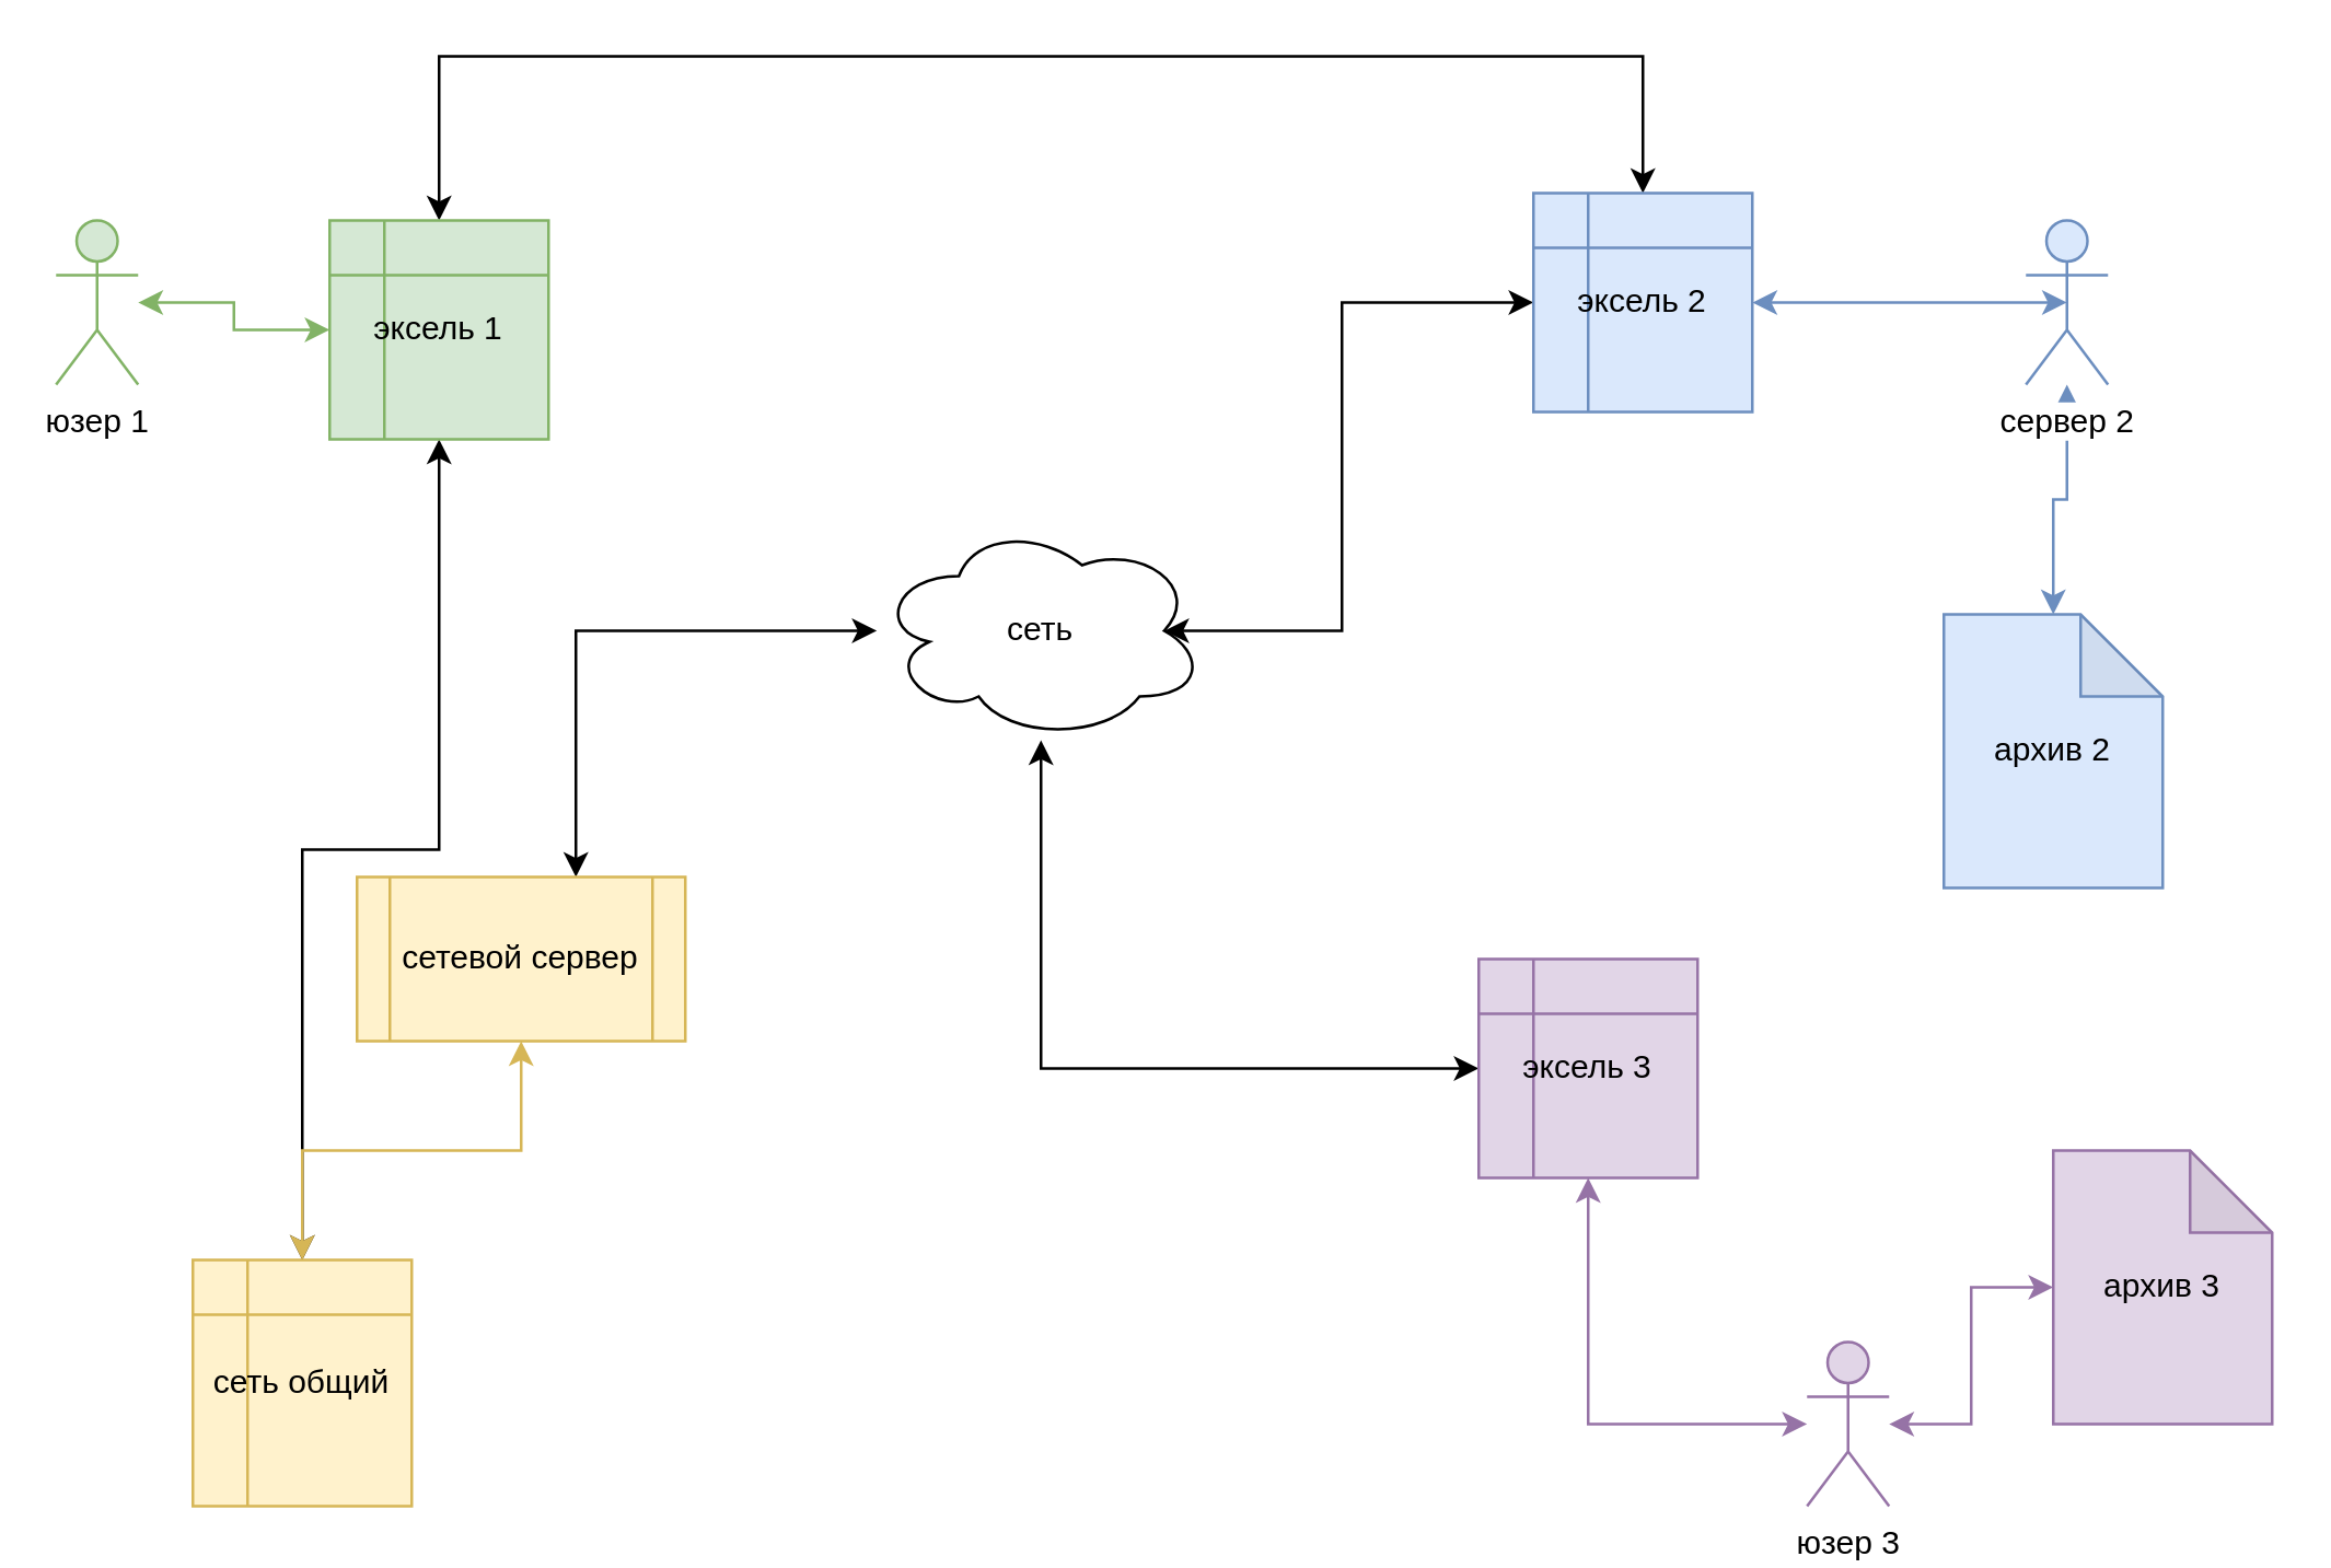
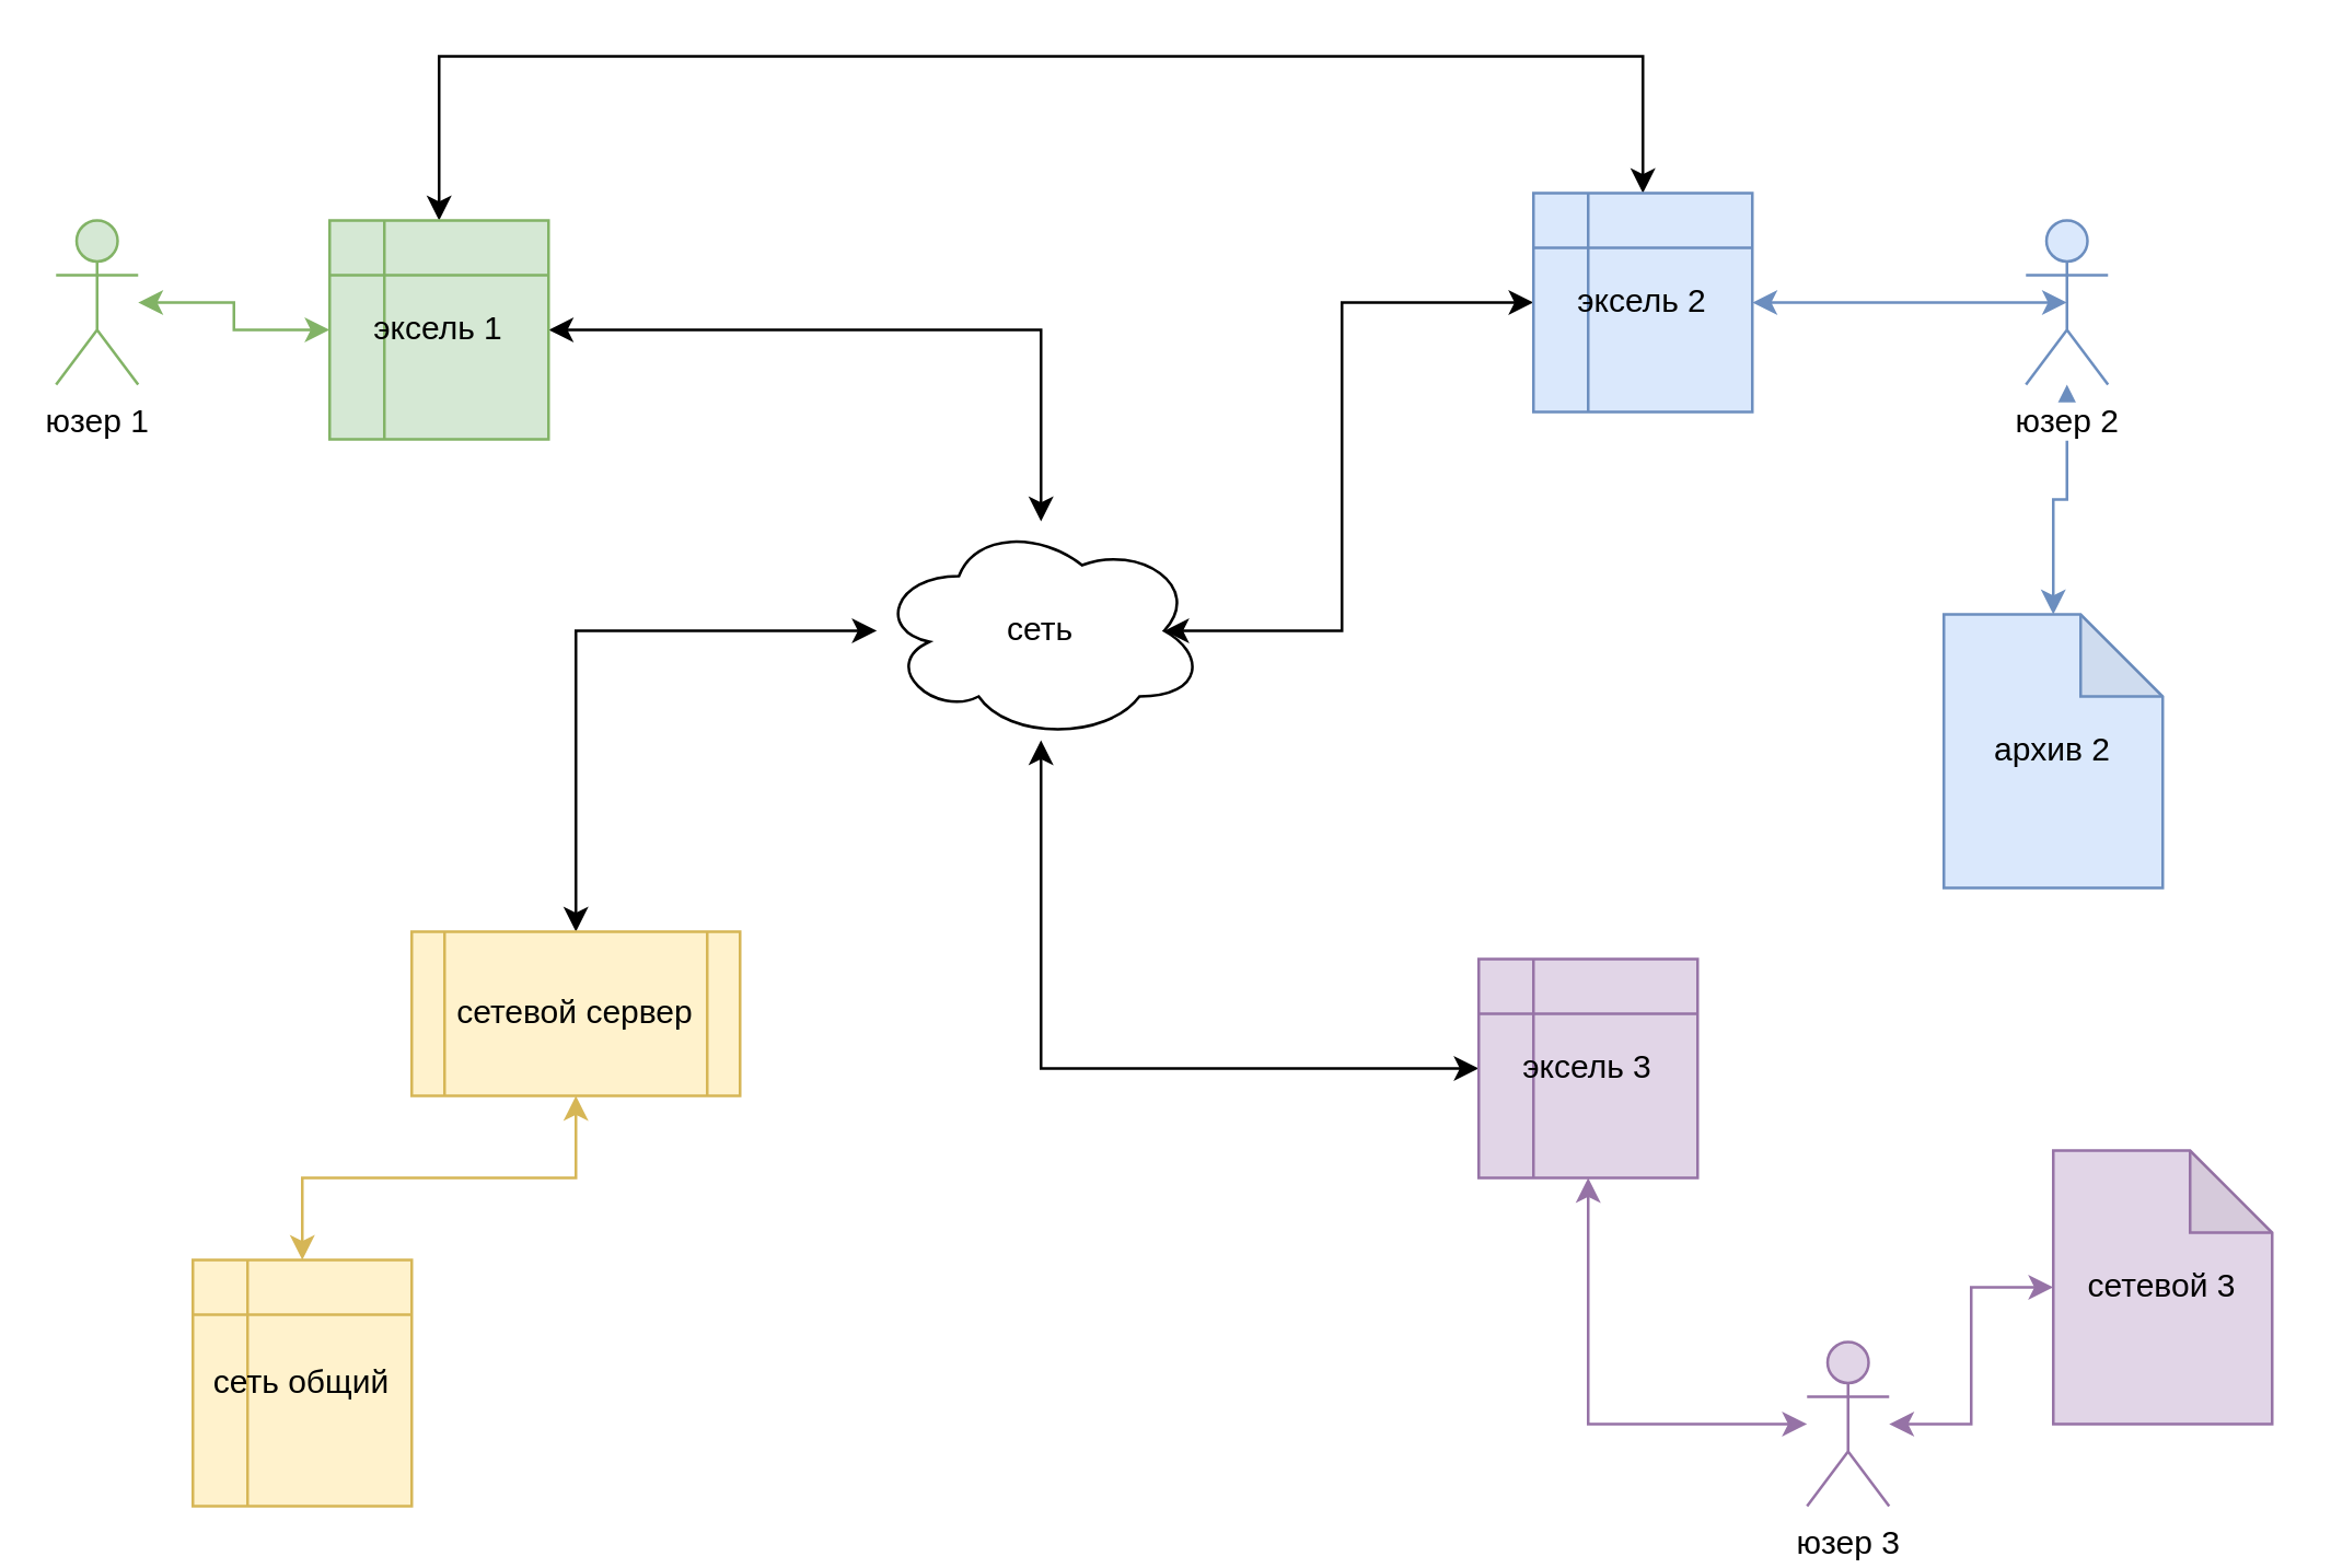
- <mxCell id="5" value="сервер 2" style="shape=umlActor;verticalLabelPosition=bottom;labelBackgroundColor=#ffffff;verticalAlign=top;html=1;outlineConnect=0;fillColor=#dae8fc;strokeColor=#6c8ebf;" vertex="1" parent="1"><mxGeometry x="740" y="80" width="30" height="60" as="geometry" /></mxCell>
+ <mxCell id="5" value="юзер 2" style="shape=umlActor;verticalLabelPosition=bottom;labelBackgroundColor=#ffffff;verticalAlign=top;html=1;outlineConnect=0;fillColor=#dae8fc;strokeColor=#6c8ebf;" vertex="1" parent="1"><mxGeometry x="740" y="80" width="30" height="60" as="geometry" /></mxCell>
- <mxCell id="9" style="edgeStyle=orthogonalEdgeStyle;rounded=0;orthogonalLoop=1;jettySize=auto;html=1;startArrow=classic;startFill=1;" edge="1" parent="1" source="11" target="23"><mxGeometry relative="1" as="geometry"><mxPoint x="240" y="120" as="targetPoint" /></mxGeometry></mxCell>
+ <mxCell id="9" style="edgeStyle=orthogonalEdgeStyle;rounded=0;orthogonalLoop=1;jettySize=auto;html=1;startArrow=classic;startFill=1;" edge="1" parent="1" source="11" target="17"><mxGeometry relative="1" as="geometry"><mxPoint x="240" y="120" as="targetPoint" /></mxGeometry></mxCell>
- <mxCell id="21" value="сетевой сервер" style="shape=process;whiteSpace=wrap;html=1;backgroundOutline=1;fillColor=#fff2cc;strokeColor=#d6b656;" vertex="1" parent="1"><mxGeometry x="130" y="320" width="120" height="60" as="geometry" /></mxCell>
+ <mxCell id="21" value="сетевой сервер" style="shape=process;whiteSpace=wrap;html=1;backgroundOutline=1;fillColor=#fff2cc;strokeColor=#d6b656;" vertex="1" parent="1"><mxGeometry x="150" y="340" width="120" height="60" as="geometry" /></mxCell>
- <mxCell id="19" value="архив 3" style="shape=note;whiteSpace=wrap;html=1;backgroundOutline=1;darkOpacity=0.05;fillColor=#e1d5e7;strokeColor=#9673a6;" vertex="1" parent="1"><mxGeometry x="750" y="420" width="80" height="100" as="geometry" /></mxCell>
+ <mxCell id="19" value="сетевой 3" style="shape=note;whiteSpace=wrap;html=1;backgroundOutline=1;darkOpacity=0.05;fillColor=#e1d5e7;strokeColor=#9673a6;" vertex="1" parent="1"><mxGeometry x="750" y="420" width="80" height="100" as="geometry" /></mxCell>
